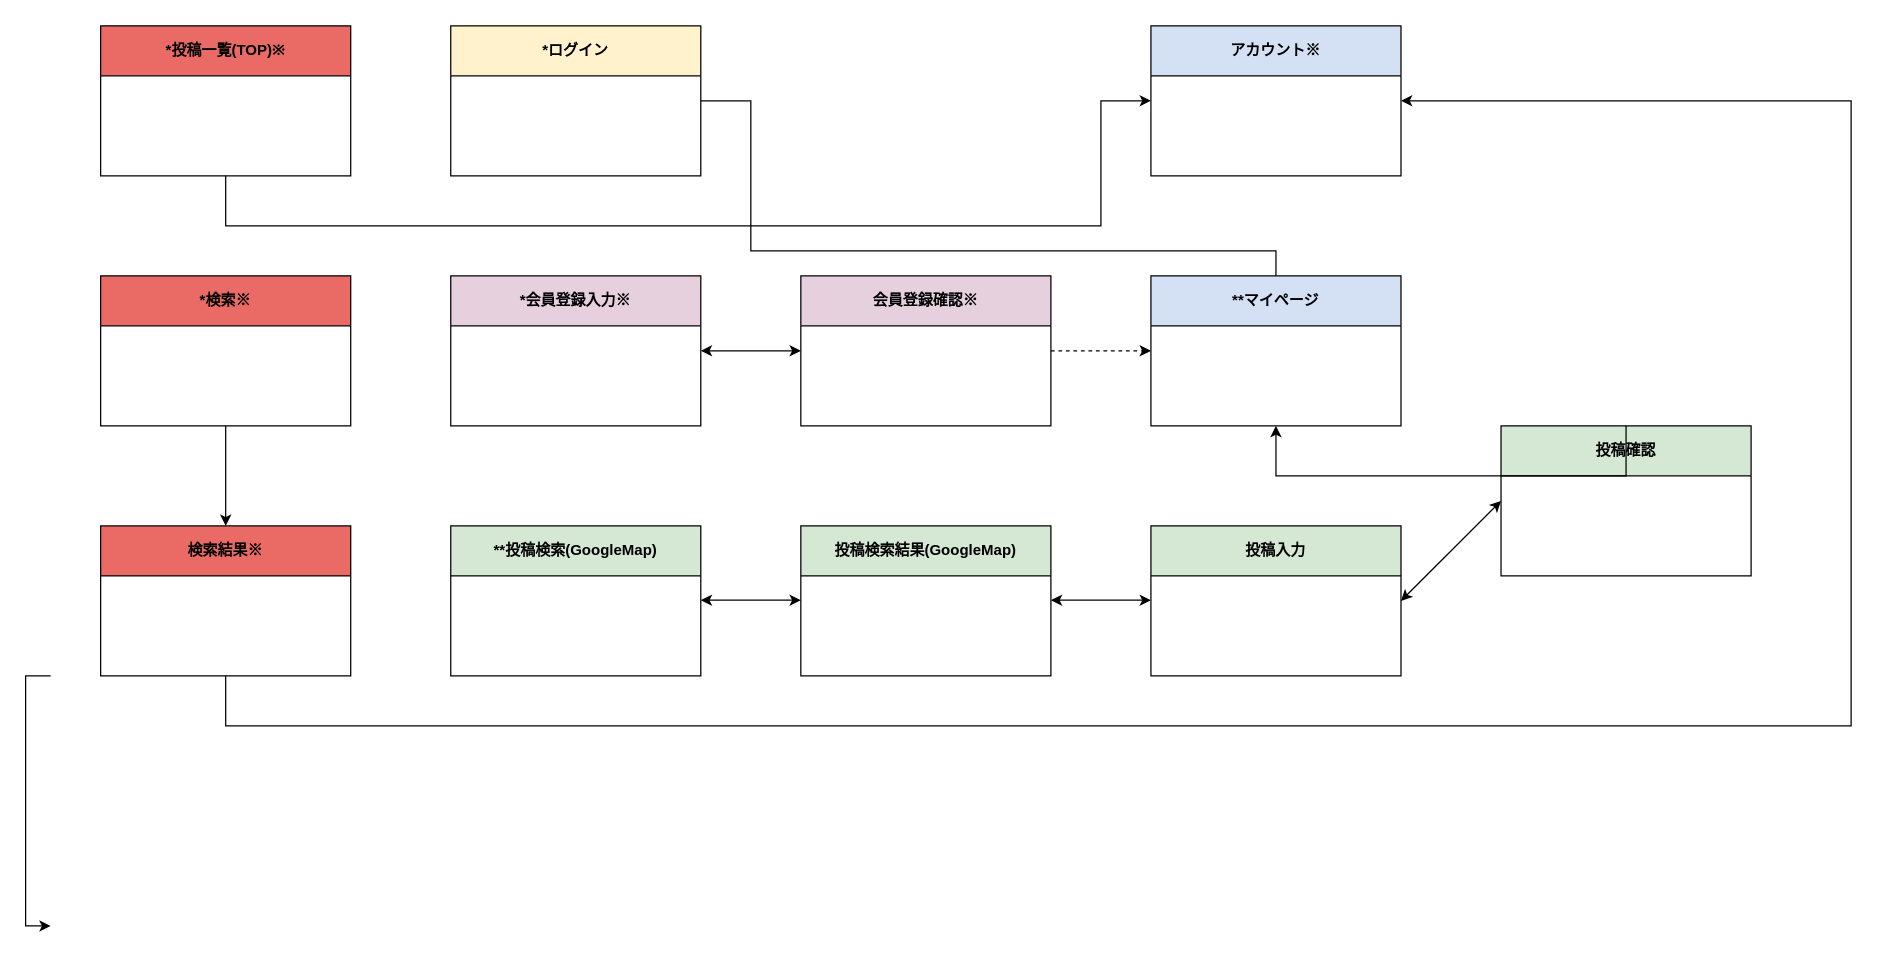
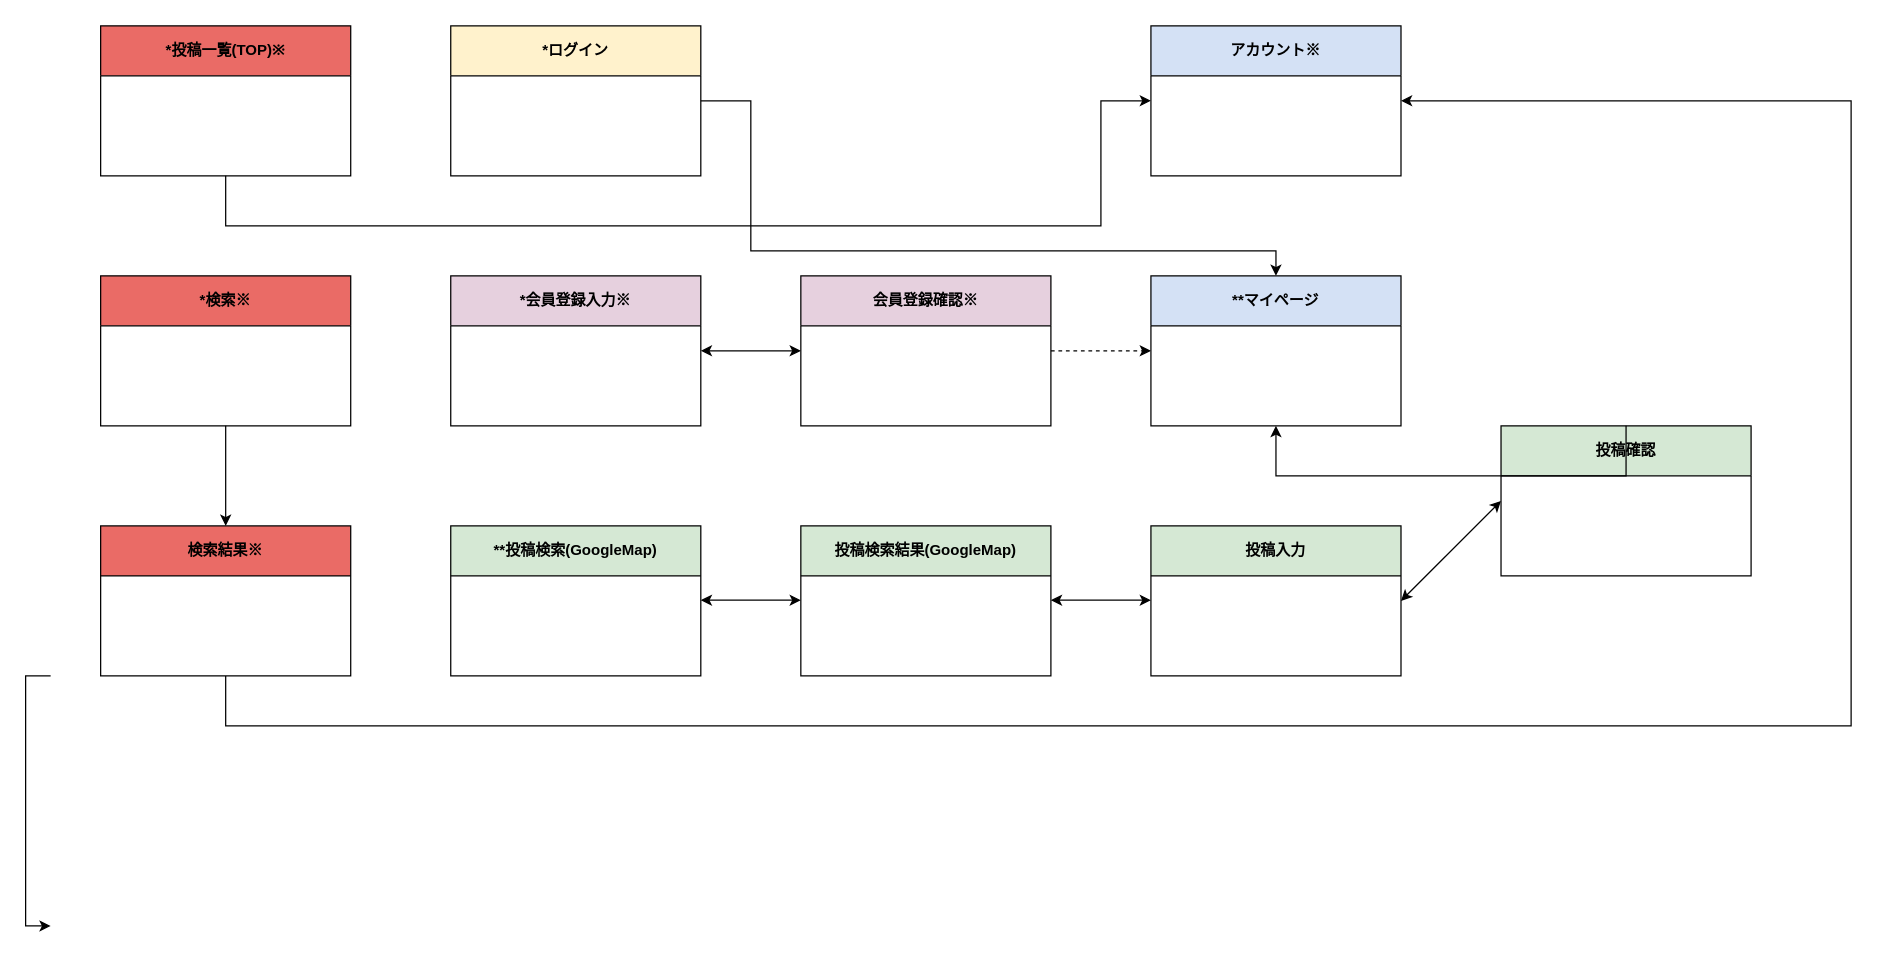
- <mxCell id="24" value="" style="endArrow=none;html=1;rounded=0;exitX=1;exitY=0.5;exitDx=0;exitDy=0;entryX=0.5;entryY=0;entryDx=0;entryDy=0;" edge="1" parent="1" source="6" target="2"><mxGeometry width="50" height="50" relative="1" as="geometry"><mxPoint x="1020" y="430" as="sourcePoint" /><mxPoint x="1070" y="380" as="targetPoint" /><Array as="points"><mxPoint x="600" y="80" /><mxPoint x="600" y="200" /><mxPoint x="1020" y="200" /></Array></mxGeometry></mxCell>
+ <mxCell id="24" value="" style="endArrow=classic;html=1;rounded=0;exitX=1;exitY=0.5;exitDx=0;exitDy=0;entryX=0.5;entryY=0;entryDx=0;entryDy=0;" edge="1" parent="1" source="6" target="2"><mxGeometry width="50" height="50" relative="1" as="geometry"><mxPoint x="1020" y="430" as="sourcePoint" /><mxPoint x="1070" y="380" as="targetPoint" /><Array as="points"><mxPoint x="600" y="80" /><mxPoint x="600" y="200" /><mxPoint x="1020" y="200" /></Array></mxGeometry></mxCell>
